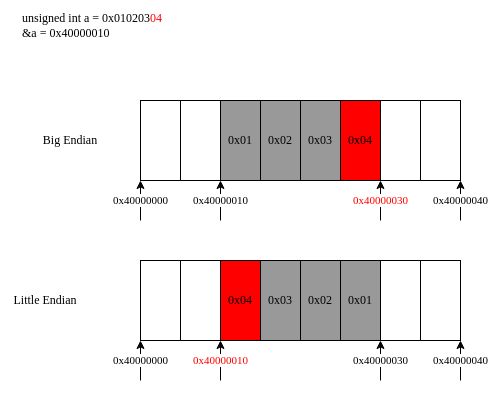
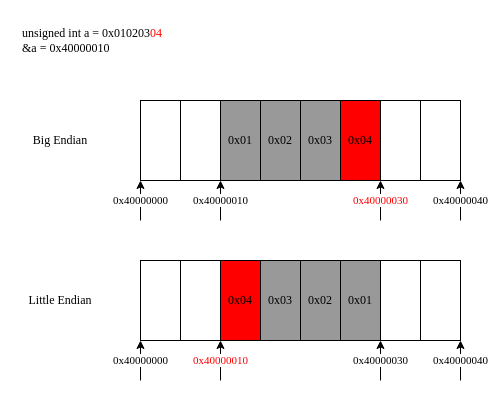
- <mxCell id="12" value="unsigned int a = 0x010203&lt;font color=&quot;#ff0000&quot;&gt;04&lt;/font&gt;&lt;br&gt;&amp;amp;a = 0x40000010" style="text;html=1;strokeColor=none;fillColor=none;align=left;verticalAlign=middle;whiteSpace=wrap;rounded=0;fontFamily=맑은고딕;" parent="1" vertex="1"><mxGeometry x="20" y="5" width="200" height="40" as="geometry" /></mxCell>
+ <mxCell id="12" value="unsigned int a = 0x010203&lt;font color=&quot;#ff0000&quot;&gt;04&lt;/font&gt;&lt;br&gt;&amp;amp;a = 0x40000010" style="text;html=1;strokeColor=none;fillColor=none;align=left;verticalAlign=middle;whiteSpace=wrap;rounded=0;fontFamily=맑은고딕;" parent="1" vertex="1"><mxGeometry x="20" y="20" width="200" height="40" as="geometry" /></mxCell>
- <mxCell id="14" value="Big Endian" style="text;html=1;strokeColor=none;fillColor=none;align=center;verticalAlign=middle;whiteSpace=wrap;rounded=0;fontFamily=맑은고딕;" parent="1" vertex="1"><mxGeometry x="30" y="120" width="80" height="40" as="geometry" /></mxCell>
+ <mxCell id="14" value="Big Endian" style="text;html=1;strokeColor=none;fillColor=none;align=center;verticalAlign=middle;whiteSpace=wrap;rounded=0;fontFamily=맑은고딕;" parent="1" vertex="1"><mxGeometry x="20" y="120" width="80" height="40" as="geometry" /></mxCell>
- <mxCell id="28" value="Little Endian" style="text;html=1;strokeColor=none;fillColor=none;align=center;verticalAlign=middle;whiteSpace=wrap;rounded=0;fontFamily=맑은고딕;" parent="1" vertex="1"><mxGeometry x="5" y="280" width="80" height="40" as="geometry" /></mxCell>
+ <mxCell id="28" value="Little Endian" style="text;html=1;strokeColor=none;fillColor=none;align=center;verticalAlign=middle;whiteSpace=wrap;rounded=0;fontFamily=맑은고딕;" parent="1" vertex="1"><mxGeometry x="20" y="280" width="80" height="40" as="geometry" /></mxCell>
